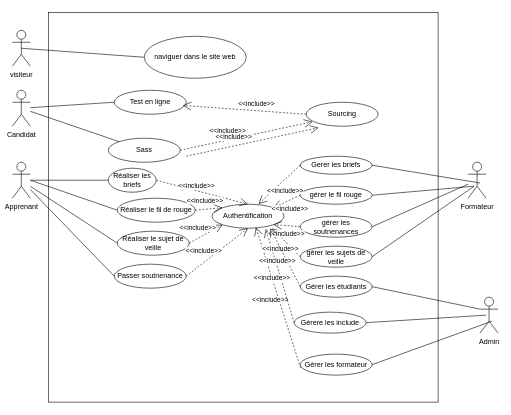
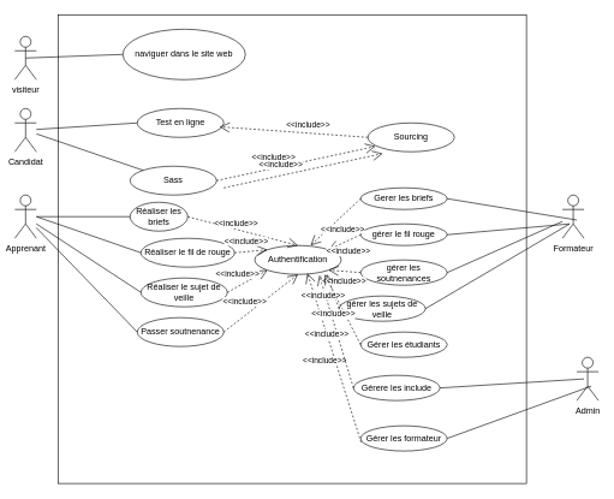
- <mxCell id="5" value="naviguer dans le site web" style="ellipse;whiteSpace=wrap;html=1;" vertex="1" parent="1"><mxGeometry x="240" y="60" width="170" height="70" as="geometry" /></mxCell>
+ <mxCell id="5" value="naviguer dans le site web" style="ellipse;whiteSpace=wrap;html=1;" vertex="1" parent="1"><mxGeometry x="170" y="40" width="170" height="70" as="geometry" /></mxCell>
- <mxCell id="33" value="gérer les sujets de veille" style="ellipse;whiteSpace=wrap;html=1;" vertex="1" parent="1"><mxGeometry x="500" y="410" width="120" height="35" as="geometry" /></mxCell>
+ <mxCell id="33" value="gérer les sujets de veille" style="ellipse;whiteSpace=wrap;html=1;" vertex="1" parent="1"><mxGeometry x="470" y="410" width="120" height="35" as="geometry" /></mxCell>
- <mxCell id="42" value="" style="endArrow=none;html=1;exitX=1;exitY=0.5;exitDx=0;exitDy=0;entryX=0;entryY=0.333;entryDx=0;entryDy=0;entryPerimeter=0;" edge="1" parent="1" source="34" target="38"><mxGeometry width="50" height="50" relative="1" as="geometry"><mxPoint x="660" y="315" as="sourcePoint" /><mxPoint x="790" y="310" as="targetPoint" /></mxGeometry></mxCell>
